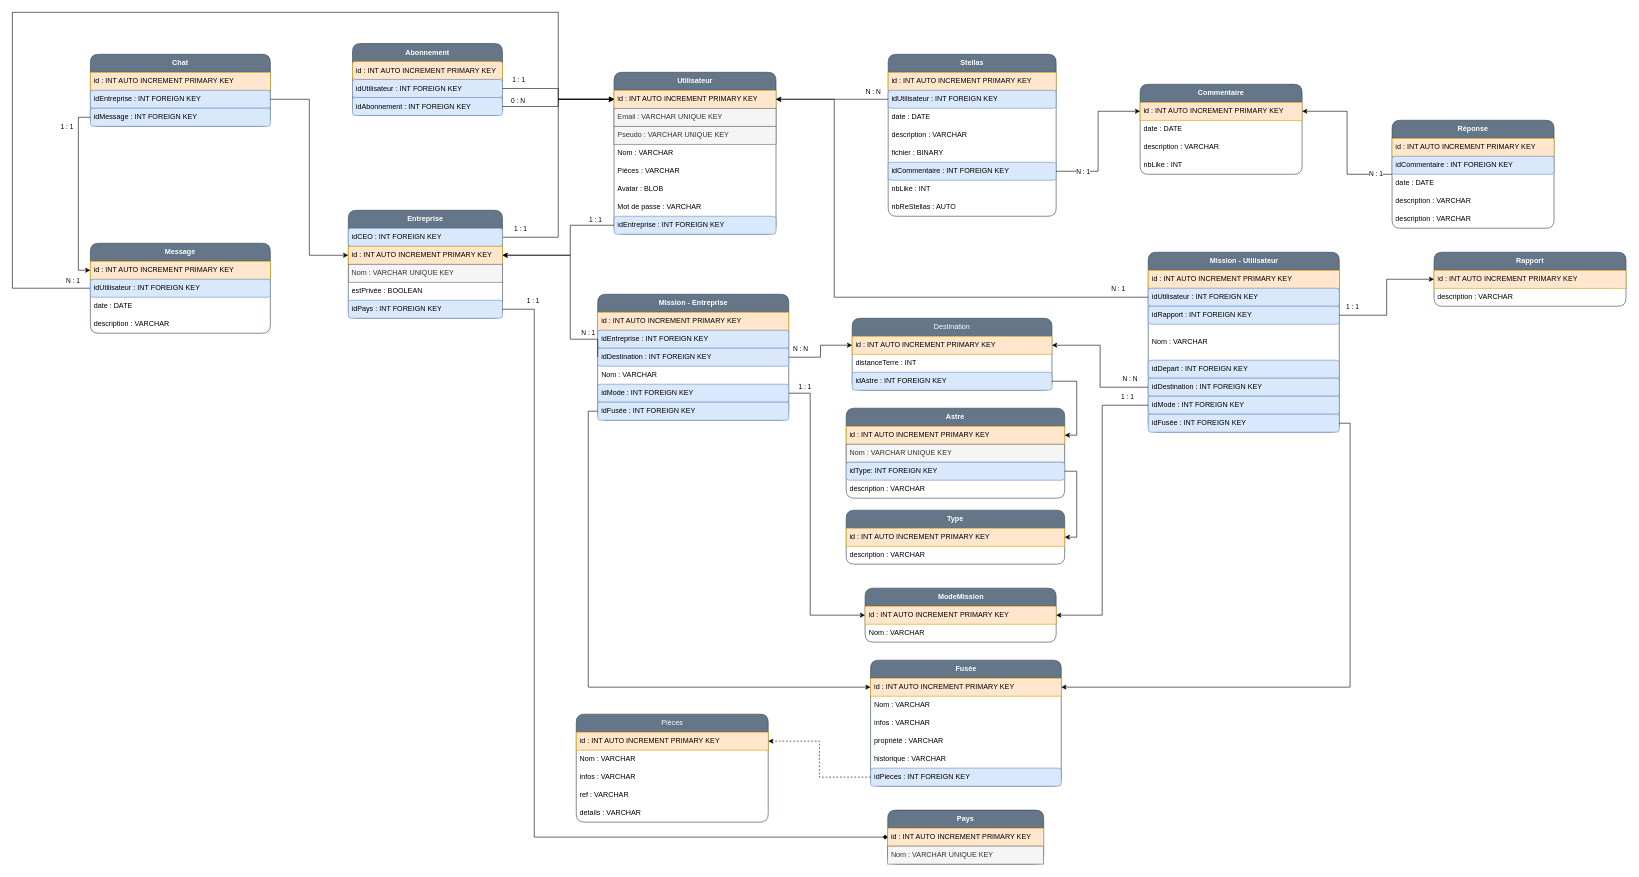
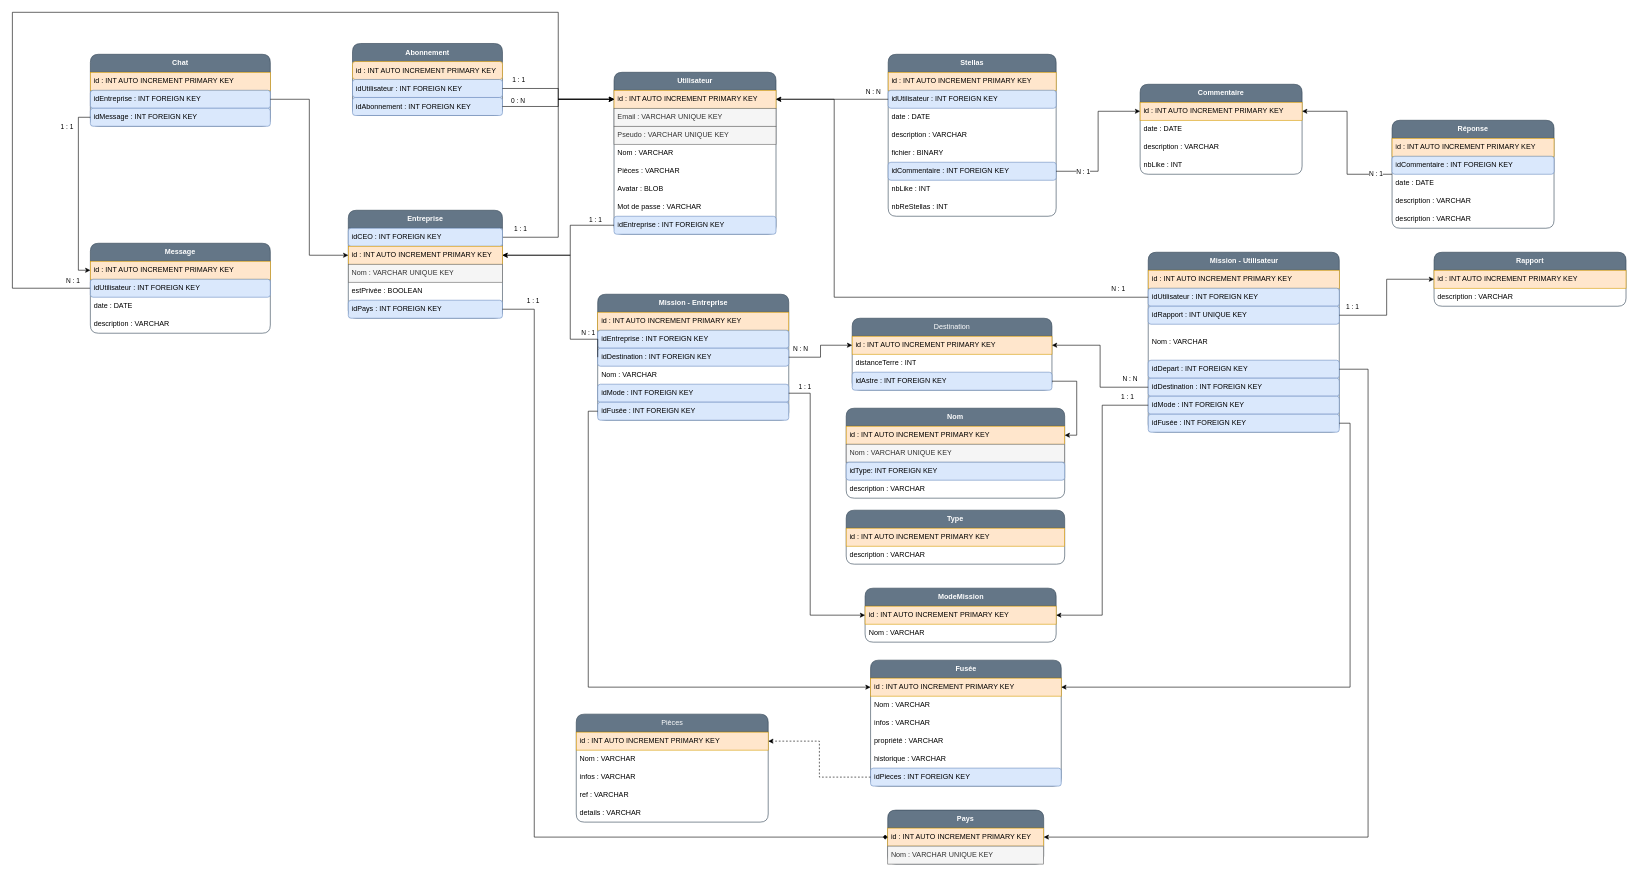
- <mxCell id="26" value="nbReStellas : AUTO" style="text;strokeColor=none;fillColor=none;align=left;verticalAlign=middle;spacingLeft=4;spacingRight=4;overflow=hidden;points=[[0,0.5],[1,0.5]];portConstraint=eastwest;rotatable=0;whiteSpace=wrap;html=1;rounded=1;" vertex="1" parent="18"><mxGeometry y="240" width="280" height="30" as="geometry" /></mxCell>
+ <mxCell id="26" value="nbReStellas : INT" style="text;strokeColor=none;fillColor=none;align=left;verticalAlign=middle;spacingLeft=4;spacingRight=4;overflow=hidden;points=[[0,0.5],[1,0.5]];portConstraint=eastwest;rotatable=0;whiteSpace=wrap;html=1;rounded=1;" vertex="1" parent="18"><mxGeometry y="240" width="280" height="30" as="geometry" /></mxCell>
- <mxCell id="80" value="idRapport : INT FOREIGN KEY" style="text;strokeColor=#6c8ebf;fillColor=#dae8fc;align=left;verticalAlign=middle;spacingLeft=4;spacingRight=4;overflow=hidden;points=[[0,0.5],[1,0.5]];portConstraint=eastwest;rotatable=0;whiteSpace=wrap;html=1;rounded=1;" vertex="1" parent="77"><mxGeometry y="90" width="318.5" height="30" as="geometry" /></mxCell>
+ <mxCell id="80" value="idRapport : INT UNIQUE KEY" style="text;strokeColor=#6c8ebf;fillColor=#dae8fc;align=left;verticalAlign=middle;spacingLeft=4;spacingRight=4;overflow=hidden;points=[[0,0.5],[1,0.5]];portConstraint=eastwest;rotatable=0;whiteSpace=wrap;html=1;rounded=1;" vertex="1" parent="77"><mxGeometry y="90" width="318.5" height="30" as="geometry" /></mxCell>
+ <mxCell id="123" style="edgeStyle=orthogonalEdgeStyle;rounded=0;orthogonalLoop=1;jettySize=auto;html=1;entryX=1;entryY=0.5;entryDx=0;entryDy=0;exitX=1;exitY=0.5;exitDx=0;exitDy=0;" edge="1" parent="1" source="82" target="38"><mxGeometry relative="1" as="geometry"><Array as="points"><mxPoint x="2280" y="615" /><mxPoint x="2280" y="1395" /></Array></mxGeometry></mxCell>
- <mxCell id="107" value="&lt;b&gt;Astre&lt;/b&gt;" style="swimlane;fontStyle=0;childLayout=stackLayout;horizontal=1;startSize=30;horizontalStack=0;resizeParent=1;resizeParentMax=0;resizeLast=0;collapsible=1;marginBottom=0;whiteSpace=wrap;html=1;rounded=1;fillColor=#647687;fontColor=#ffffff;strokeColor=#314354;" vertex="1" parent="1"><mxGeometry x="1410" y="680" width="364.25" height="150" as="geometry" /></mxCell>
+ <mxCell id="107" value="&lt;b&gt;Nom&lt;/b&gt;" style="swimlane;fontStyle=0;childLayout=stackLayout;horizontal=1;startSize=30;horizontalStack=0;resizeParent=1;resizeParentMax=0;resizeLast=0;collapsible=1;marginBottom=0;whiteSpace=wrap;html=1;rounded=1;fillColor=#647687;fontColor=#ffffff;strokeColor=#314354;" vertex="1" parent="1"><mxGeometry x="1410" y="680" width="364.25" height="150" as="geometry" /></mxCell>
- <mxCell id="140" style="edgeStyle=orthogonalEdgeStyle;rounded=0;orthogonalLoop=1;jettySize=auto;html=1;exitX=1;exitY=0.5;exitDx=0;exitDy=0;entryX=1;entryY=0.5;entryDx=0;entryDy=0;" edge="1" parent="1" source="110" target="137"><mxGeometry relative="1" as="geometry" /></mxCell>
